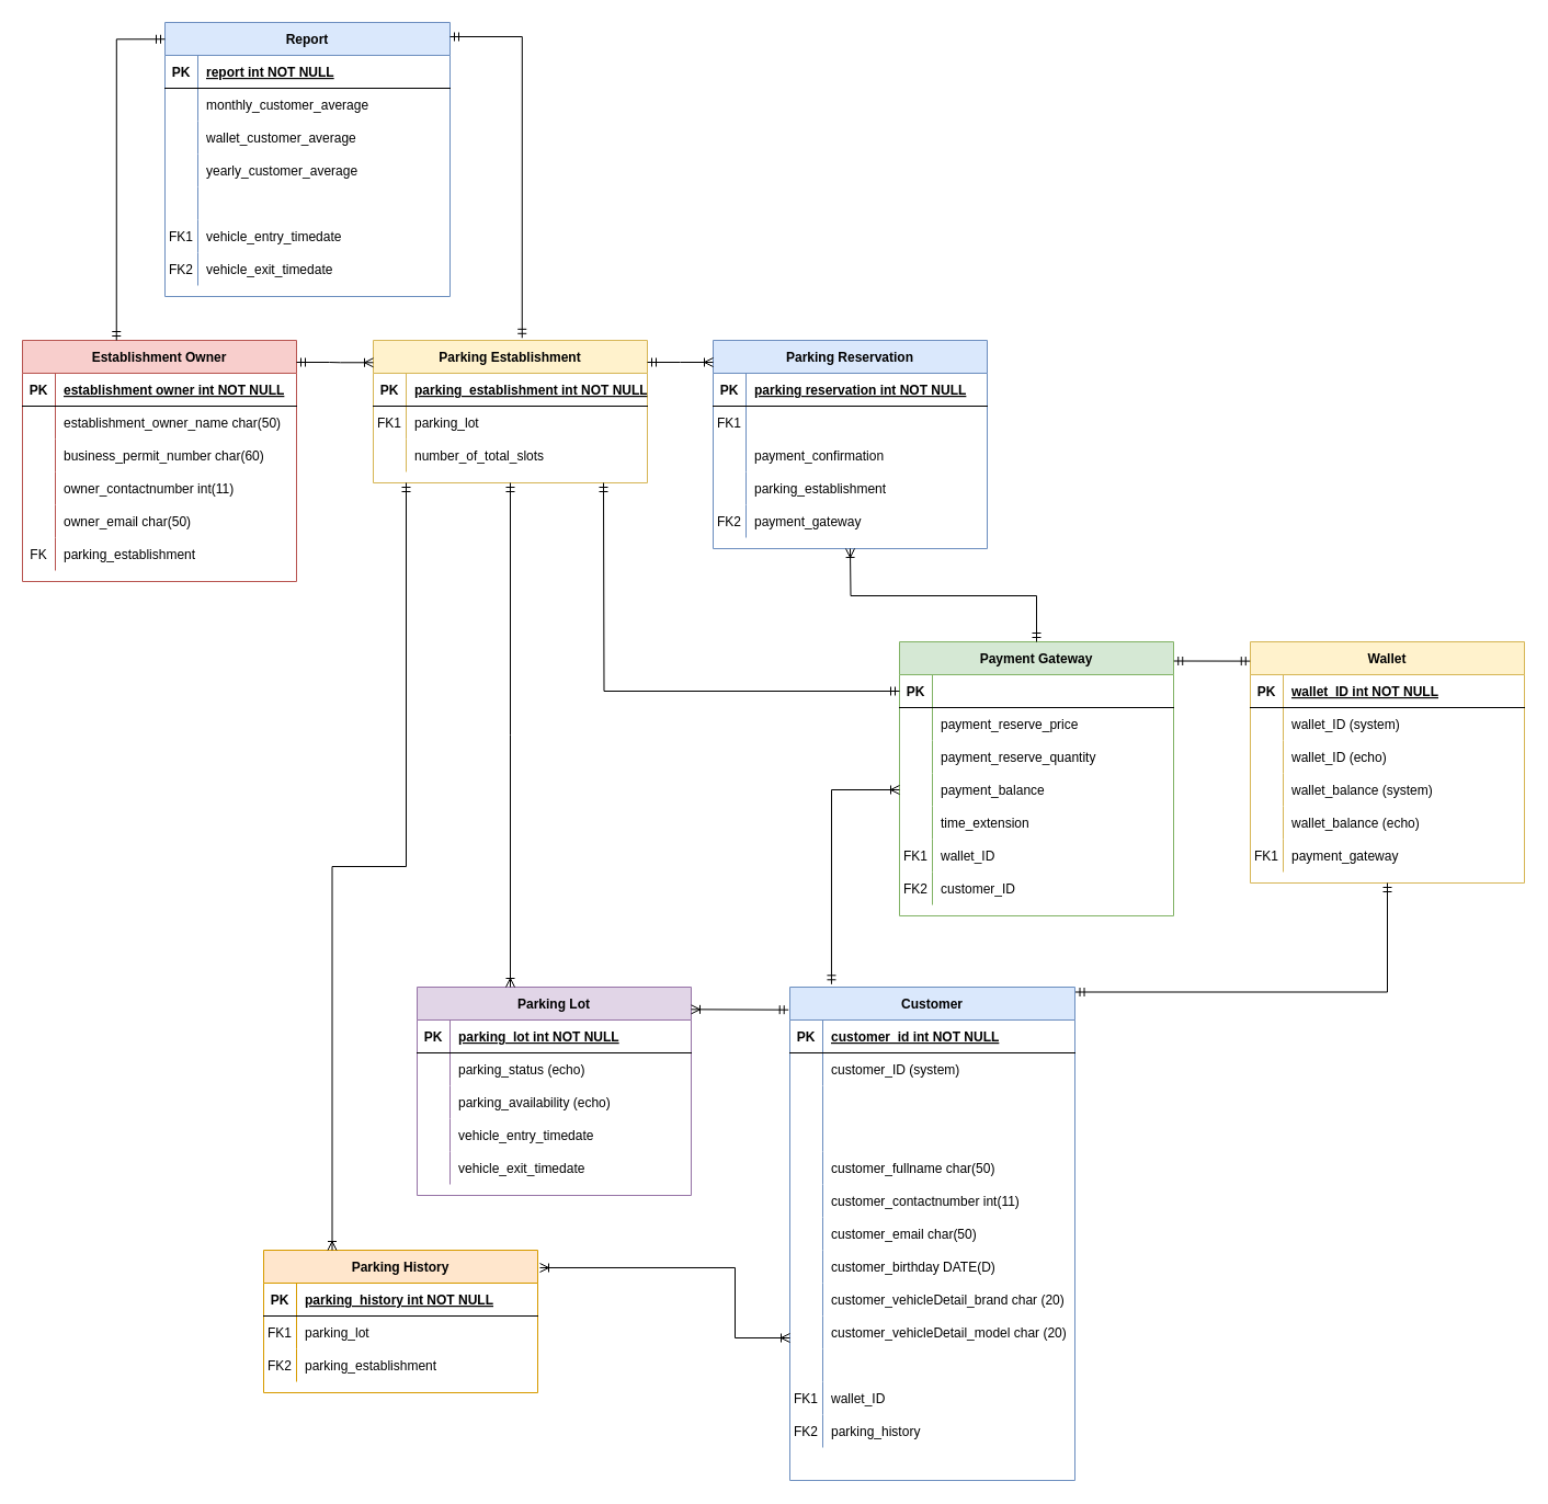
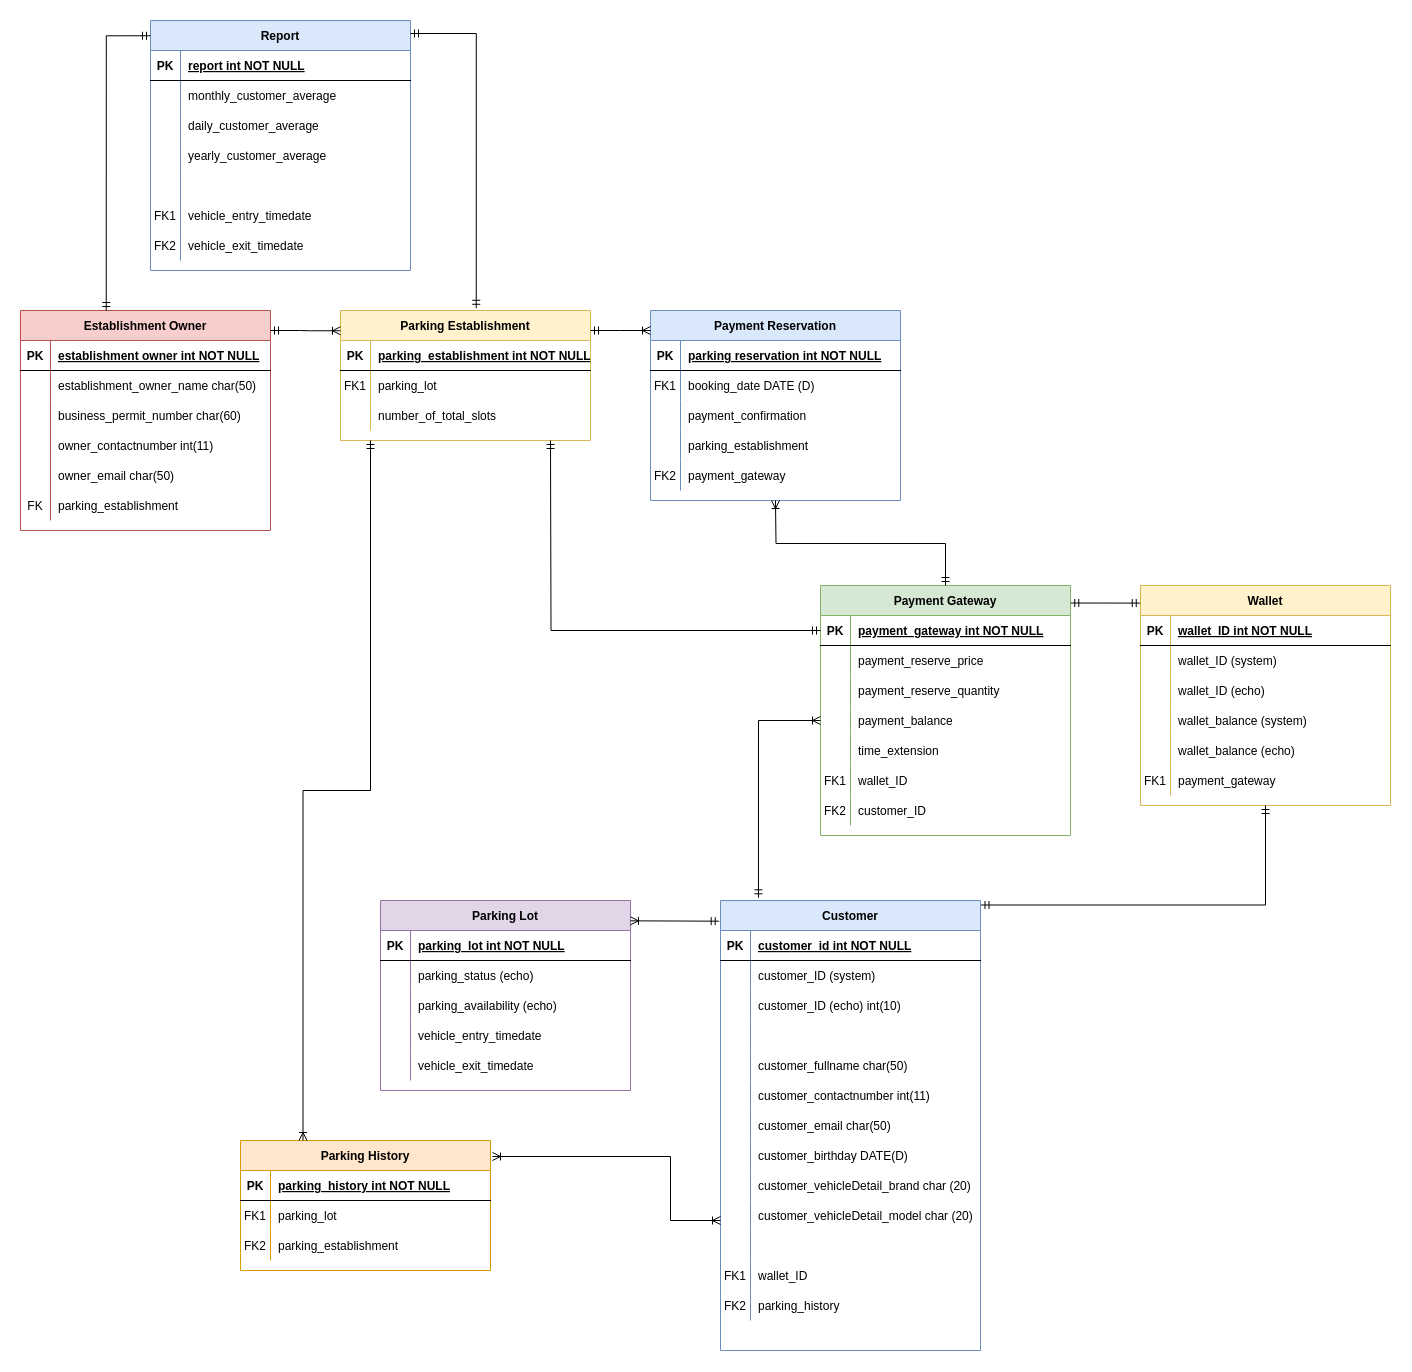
- <mxCell id="173" value="wallet_customer_average" style="shape=partialRectangle;overflow=show;connectable=0;fillColor=none;top=0;left=0;bottom=0;right=0;align=left;spacingLeft=6;verticalAlign=middle;" vertex="1" parent="171"><mxGeometry x="30" width="230" height="30" as="geometry"><mxRectangle width="230" height="30" as="alternateBounds" /></mxGeometry></mxCell>
+ <mxCell id="173" value="daily_customer_average" style="shape=partialRectangle;overflow=show;connectable=0;fillColor=none;top=0;left=0;bottom=0;right=0;align=left;spacingLeft=6;verticalAlign=middle;" vertex="1" parent="171"><mxGeometry x="30" width="230" height="30" as="geometry"><mxRectangle width="230" height="30" as="alternateBounds" /></mxGeometry></mxCell>
- <mxCell id="31" value="Parking Reservation" style="shape=table;startSize=30;container=1;collapsible=1;childLayout=tableLayout;fixedRows=1;rowLines=0;fontStyle=1;align=center;resizeLast=1;fillColor=#dae8fc;strokeColor=#6c8ebf;" vertex="1" parent="1"><mxGeometry x="650" y="310" width="250" height="190" as="geometry" /></mxCell>
+ <mxCell id="31" value="Payment Reservation" style="shape=table;startSize=30;container=1;collapsible=1;childLayout=tableLayout;fixedRows=1;rowLines=0;fontStyle=1;align=center;resizeLast=1;fillColor=#dae8fc;strokeColor=#6c8ebf;" vertex="1" parent="1"><mxGeometry x="650" y="310" width="250" height="190" as="geometry" /></mxCell>
+ <mxCell id="37" value="booking_date DATE (D)" style="shape=partialRectangle;overflow=hidden;connectable=0;fillColor=none;top=0;left=0;bottom=0;right=0;align=left;spacingLeft=6;" vertex="1" parent="35"><mxGeometry x="30" width="220" height="30" as="geometry"><mxRectangle width="220" height="30" as="alternateBounds" /></mxGeometry></mxCell>
+ <mxCell id="50" value="payment_gateway int NOT NULL " style="shape=partialRectangle;overflow=hidden;connectable=0;fillColor=none;top=0;left=0;bottom=0;right=0;align=left;spacingLeft=6;fontStyle=5;" vertex="1" parent="48"><mxGeometry x="30" width="220" height="30" as="geometry"><mxRectangle width="220" height="30" as="alternateBounds" /></mxGeometry></mxCell>
- <mxCell id="156" value="" style="edgeStyle=elbowEdgeStyle;fontSize=12;html=1;endArrow=ERoneToMany;startArrow=ERmandOne;rounded=0;elbow=vertical;exitX=0.5;exitY=1;exitDx=0;exitDy=0;entryX=0.34;entryY=0;entryDx=0;entryDy=0;entryPerimeter=0;" edge="1" parent="1" source="21" target="128"><mxGeometry width="100" height="100" relative="1" as="geometry"><mxPoint x="370" y="440" as="sourcePoint" /><mxPoint x="465" y="920" as="targetPoint" /></mxGeometry></mxCell>
+ <mxCell id="78" value="customer_ID (echo) int(10) " style="shape=partialRectangle;overflow=show;connectable=0;fillColor=none;top=0;left=0;bottom=0;right=0;align=left;spacingLeft=6;verticalAlign=middle;" vertex="1" parent="76"><mxGeometry x="30" width="230" height="30" as="geometry"><mxRectangle width="230" height="30" as="alternateBounds" /></mxGeometry></mxCell>
